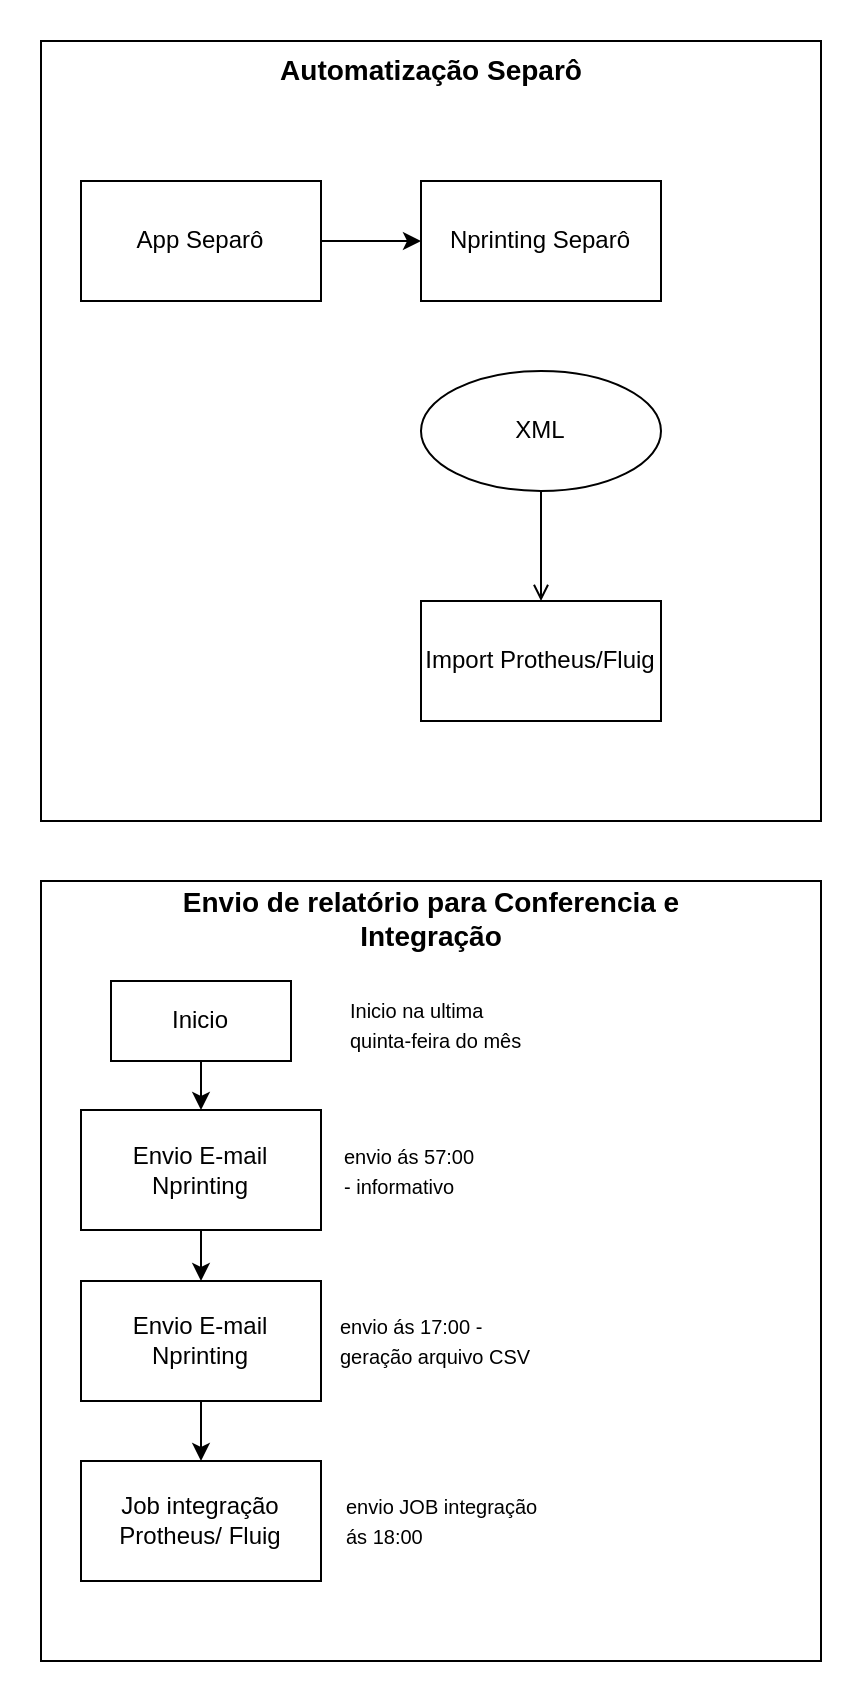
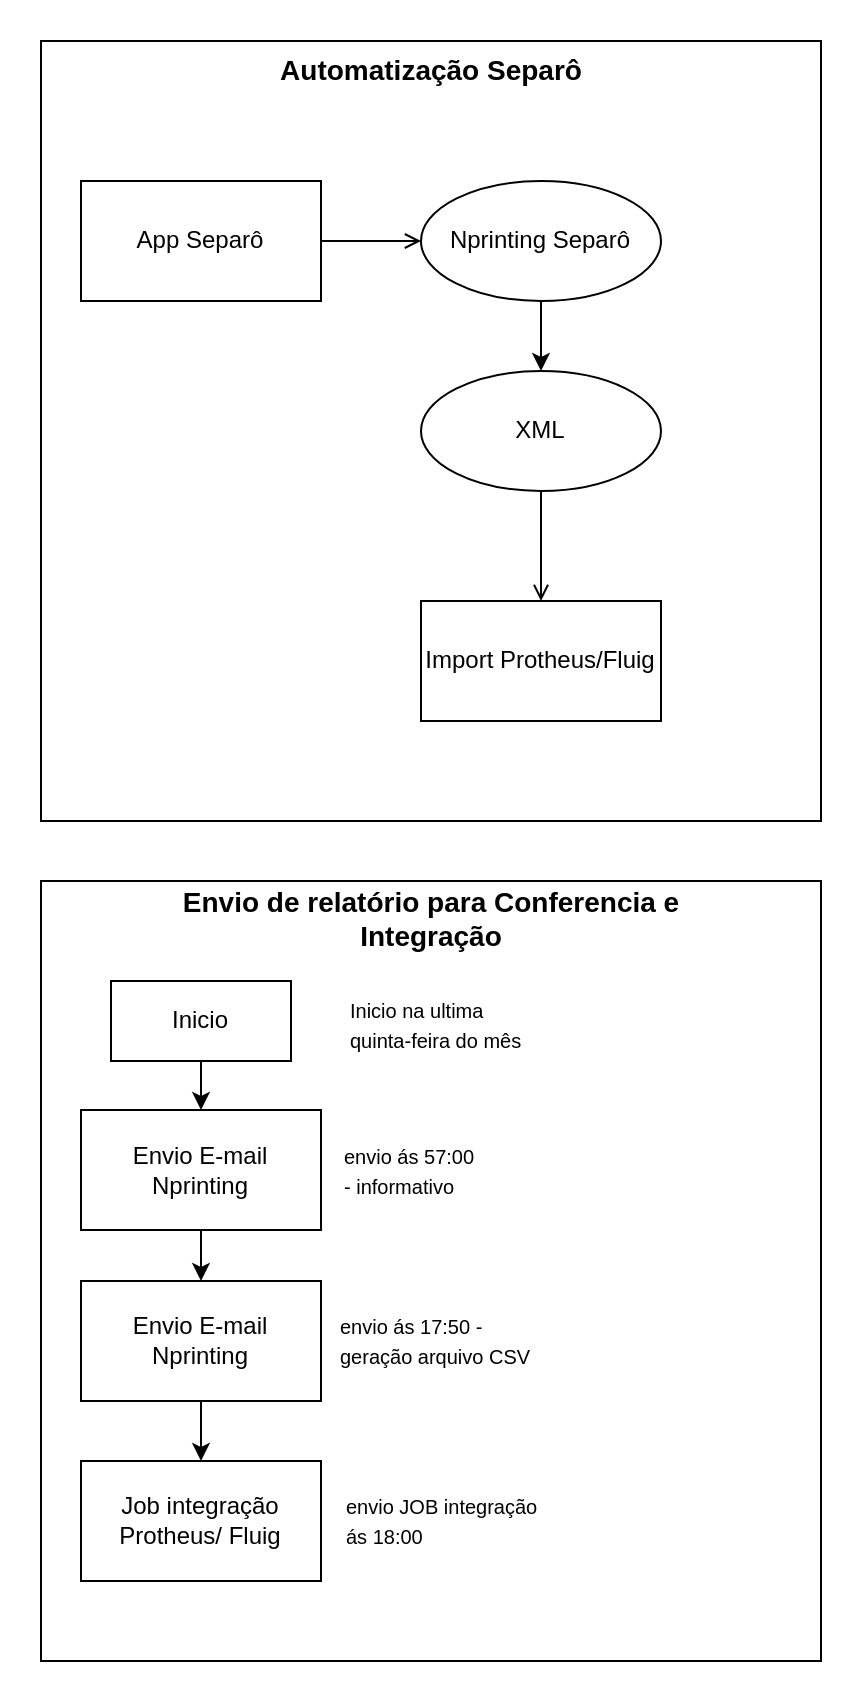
- <mxCell id="3" style="edgeStyle=orthogonalEdgeStyle;rounded=0;orthogonalLoop=1;jettySize=auto;html=1;" edge="1" parent="1" source="4" target="6"><mxGeometry relative="1" as="geometry" /></mxCell>
+ <mxCell id="3" style="edgeStyle=orthogonalEdgeStyle;rounded=0;orthogonalLoop=1;jettySize=auto;html=1;endArrow=open;" edge="1" parent="1" source="4" target="6"><mxGeometry relative="1" as="geometry" /></mxCell>
- <mxCell id="6" value="Nprinting Separô" style="rounded=0;whiteSpace=wrap;html=1;" vertex="1" parent="1"><mxGeometry x="210" y="90" width="120" height="60" as="geometry" /></mxCell>
+ <mxCell id="6" value="Nprinting Separô" style="ellipse;whiteSpace=wrap;html=1;" vertex="1" parent="1"><mxGeometry x="210" y="90" width="120" height="60" as="geometry" /></mxCell>
+ <mxCell id="5" value="" style="edgeStyle=orthogonalEdgeStyle;rounded=0;orthogonalLoop=1;jettySize=auto;html=1;" edge="1" parent="1" source="6" target="8"><mxGeometry relative="1" as="geometry" /></mxCell>
- <mxCell id="21" value="&lt;font style=&quot;font-size: 10px;&quot;&gt;envio ás 17:00 - geração arquivo CSV&lt;/font&gt;" style="text;html=1;strokeColor=none;fillColor=none;align=left;verticalAlign=middle;whiteSpace=wrap;rounded=0;" vertex="1" parent="1"><mxGeometry x="168" y="655" width="100" height="30" as="geometry" /></mxCell>
+ <mxCell id="21" value="&lt;font style=&quot;font-size: 10px;&quot;&gt;envio ás 17:50 - geração arquivo CSV&lt;/font&gt;" style="text;html=1;strokeColor=none;fillColor=none;align=left;verticalAlign=middle;whiteSpace=wrap;rounded=0;" vertex="1" parent="1"><mxGeometry x="168" y="655" width="100" height="30" as="geometry" /></mxCell>
